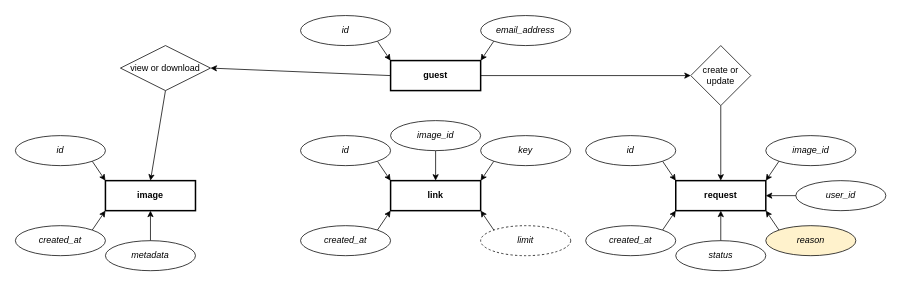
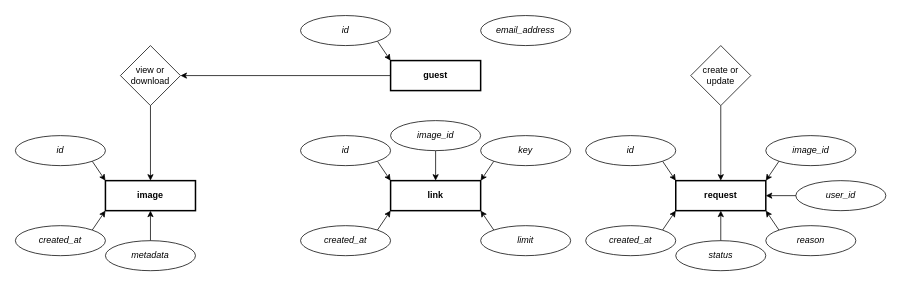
- <mxCell id="19" style="edgeStyle=none;html=1;exitX=0;exitY=1;exitDx=0;exitDy=0;entryX=1;entryY=0;entryDx=0;entryDy=0;" edge="1" parent="1" source="20" target="16"><mxGeometry relative="1" as="geometry" /></mxCell>
- <mxCell id="40" value="view or download" style="rhombus;whiteSpace=wrap;html=1;" vertex="1" parent="1"><mxGeometry x="160" y="60" width="120" height="60" as="geometry" /></mxCell>
+ <mxCell id="40" value="view or download" style="rhombus;whiteSpace=wrap;html=1;" vertex="1" parent="1"><mxGeometry x="160" y="60" width="80" height="80" as="geometry" /></mxCell>
- <mxCell id="14" style="edgeStyle=none;html=1;exitX=1;exitY=0.5;exitDx=0;exitDy=0;" edge="1" parent="1" source="16" target="13"><mxGeometry relative="1" as="geometry" /></mxCell>
- <mxCell id="34" value="limit" style="ellipse;whiteSpace=wrap;html=1;fontStyle=2;dashed=1;" vertex="1" parent="1"><mxGeometry x="640" y="300" width="120" height="40" as="geometry" /></mxCell>
+ <mxCell id="34" value="limit" style="ellipse;whiteSpace=wrap;html=1;fontStyle=2" vertex="1" parent="1"><mxGeometry x="640" y="300" width="120" height="40" as="geometry" /></mxCell>
- <mxCell id="4" value="reason" style="ellipse;whiteSpace=wrap;html=1;fontStyle=2;fillColor=#fff2cc;" vertex="1" parent="1"><mxGeometry x="1020" y="300" width="120" height="40" as="geometry" /></mxCell>
+ <mxCell id="4" value="reason" style="ellipse;whiteSpace=wrap;html=1;fontStyle=2" vertex="1" parent="1"><mxGeometry x="1020" y="300" width="120" height="40" as="geometry" /></mxCell>
